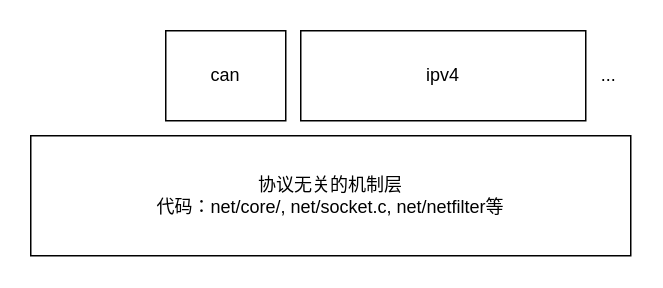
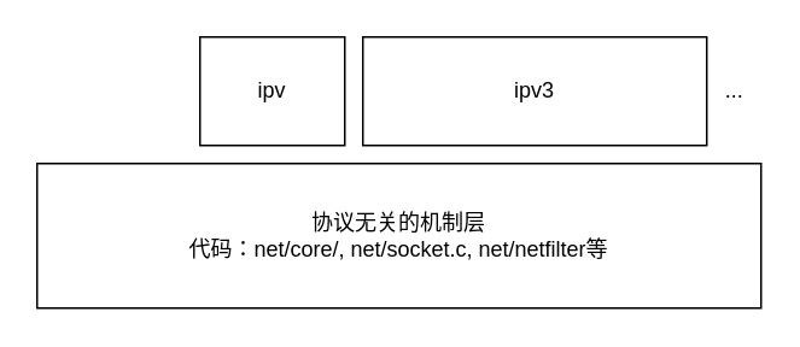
- <mxCell id="3" value="can" style="rounded=0;whiteSpace=wrap;html=1;" vertex="1" parent="1"><mxGeometry x="110" y="20" width="80" height="60" as="geometry" /></mxCell>
+ <mxCell id="3" value="ipv" style="rounded=0;whiteSpace=wrap;html=1;" vertex="1" parent="1"><mxGeometry x="110" y="20" width="80" height="60" as="geometry" /></mxCell>
- <mxCell id="4" value="ipv4" style="rounded=0;whiteSpace=wrap;html=1;" vertex="1" parent="1"><mxGeometry x="200" y="20" width="190" height="60" as="geometry" /></mxCell>
+ <mxCell id="4" value="ipv3" style="rounded=0;whiteSpace=wrap;html=1;" vertex="1" parent="1"><mxGeometry x="200" y="20" width="190" height="60" as="geometry" /></mxCell>
